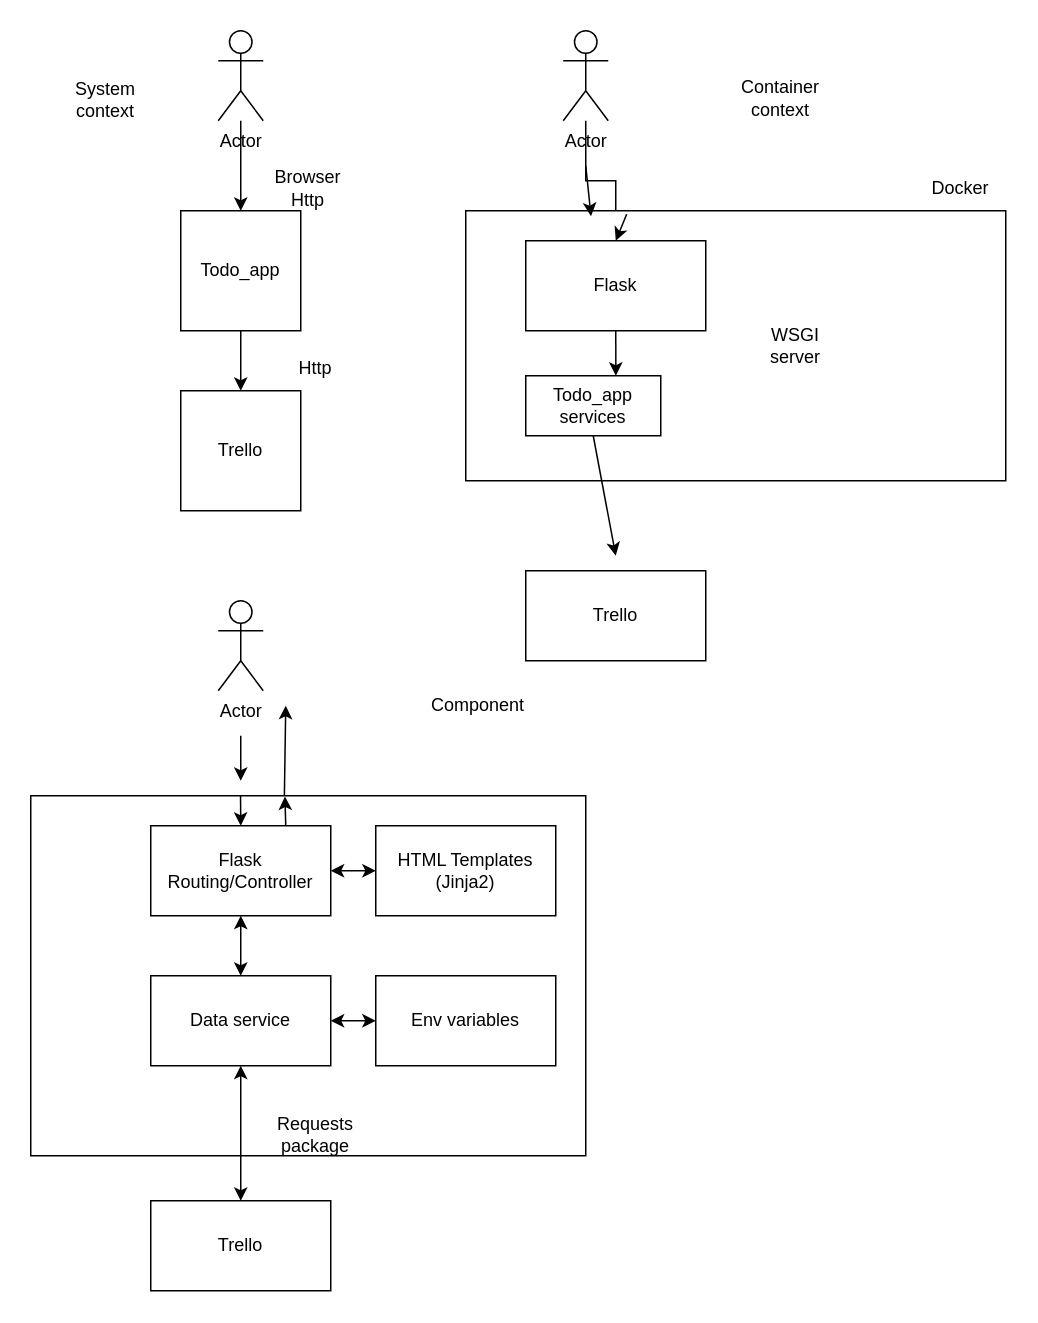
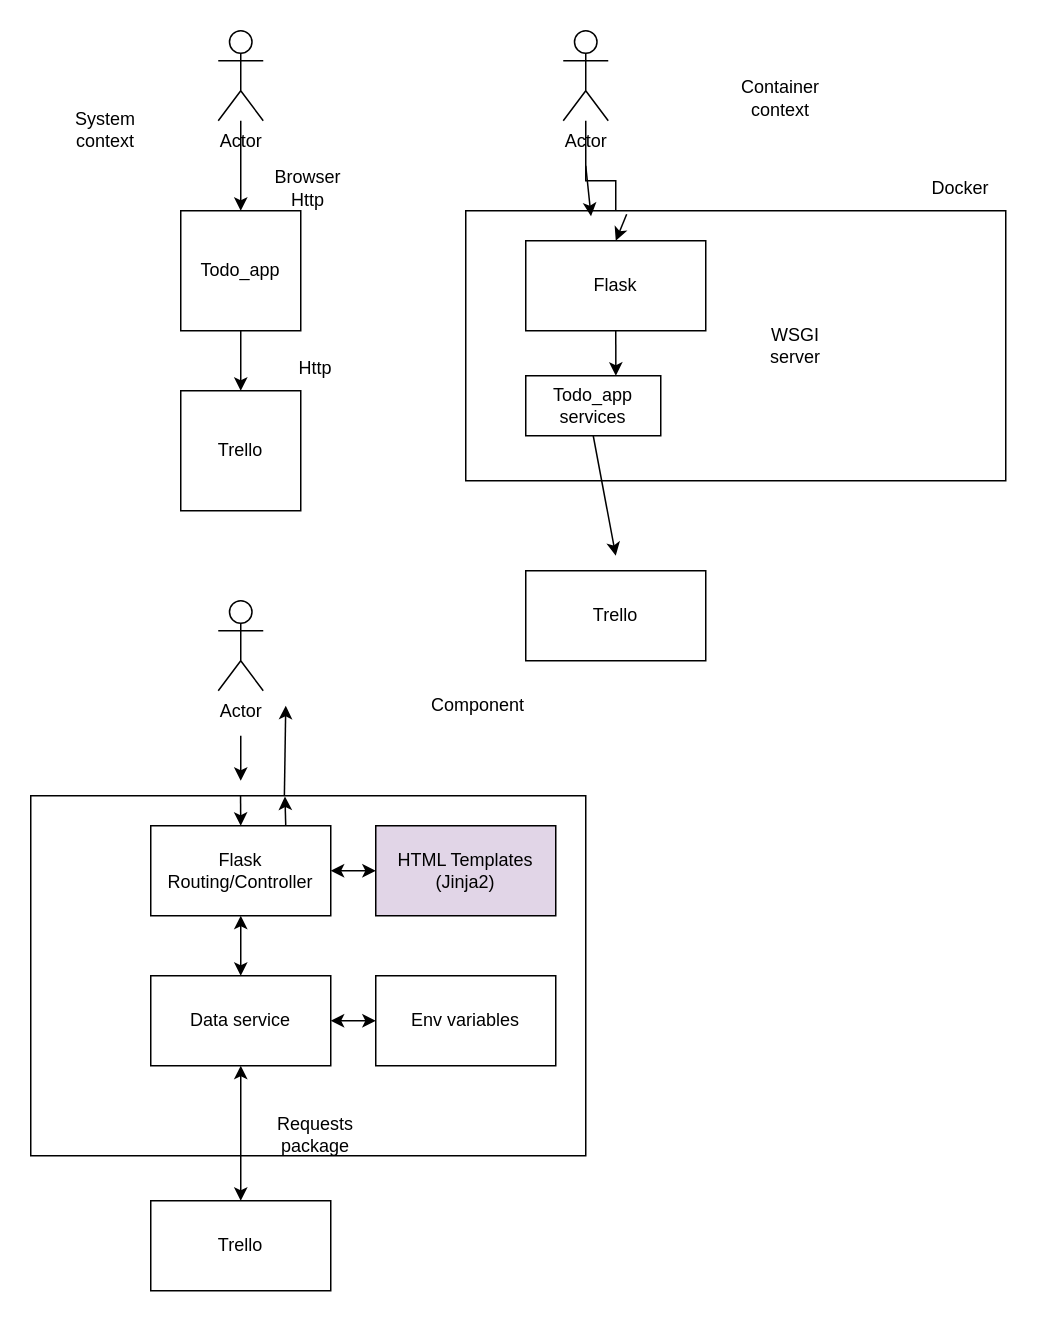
- <mxCell id="36" value="System context" style="text;html=1;align=center;verticalAlign=middle;whiteSpace=wrap;rounded=0;" vertex="1" parent="1"><mxGeometry x="40" y="51" width="60" height="30" as="geometry" /></mxCell>
+ <mxCell id="36" value="System context" style="text;html=1;align=center;verticalAlign=middle;whiteSpace=wrap;rounded=0;" vertex="1" parent="1"><mxGeometry x="40" y="71" width="60" height="30" as="geometry" /></mxCell>
- <mxCell id="25" value="HTML Templates (Jinja2)" style="rounded=0;whiteSpace=wrap;html=1;" vertex="1" parent="1"><mxGeometry x="250" y="550" width="120" height="60" as="geometry" /></mxCell>
+ <mxCell id="25" value="HTML Templates (Jinja2)" style="rounded=0;whiteSpace=wrap;html=1;fillColor=#e1d5e7;" vertex="1" parent="1"><mxGeometry x="250" y="550" width="120" height="60" as="geometry" /></mxCell>
